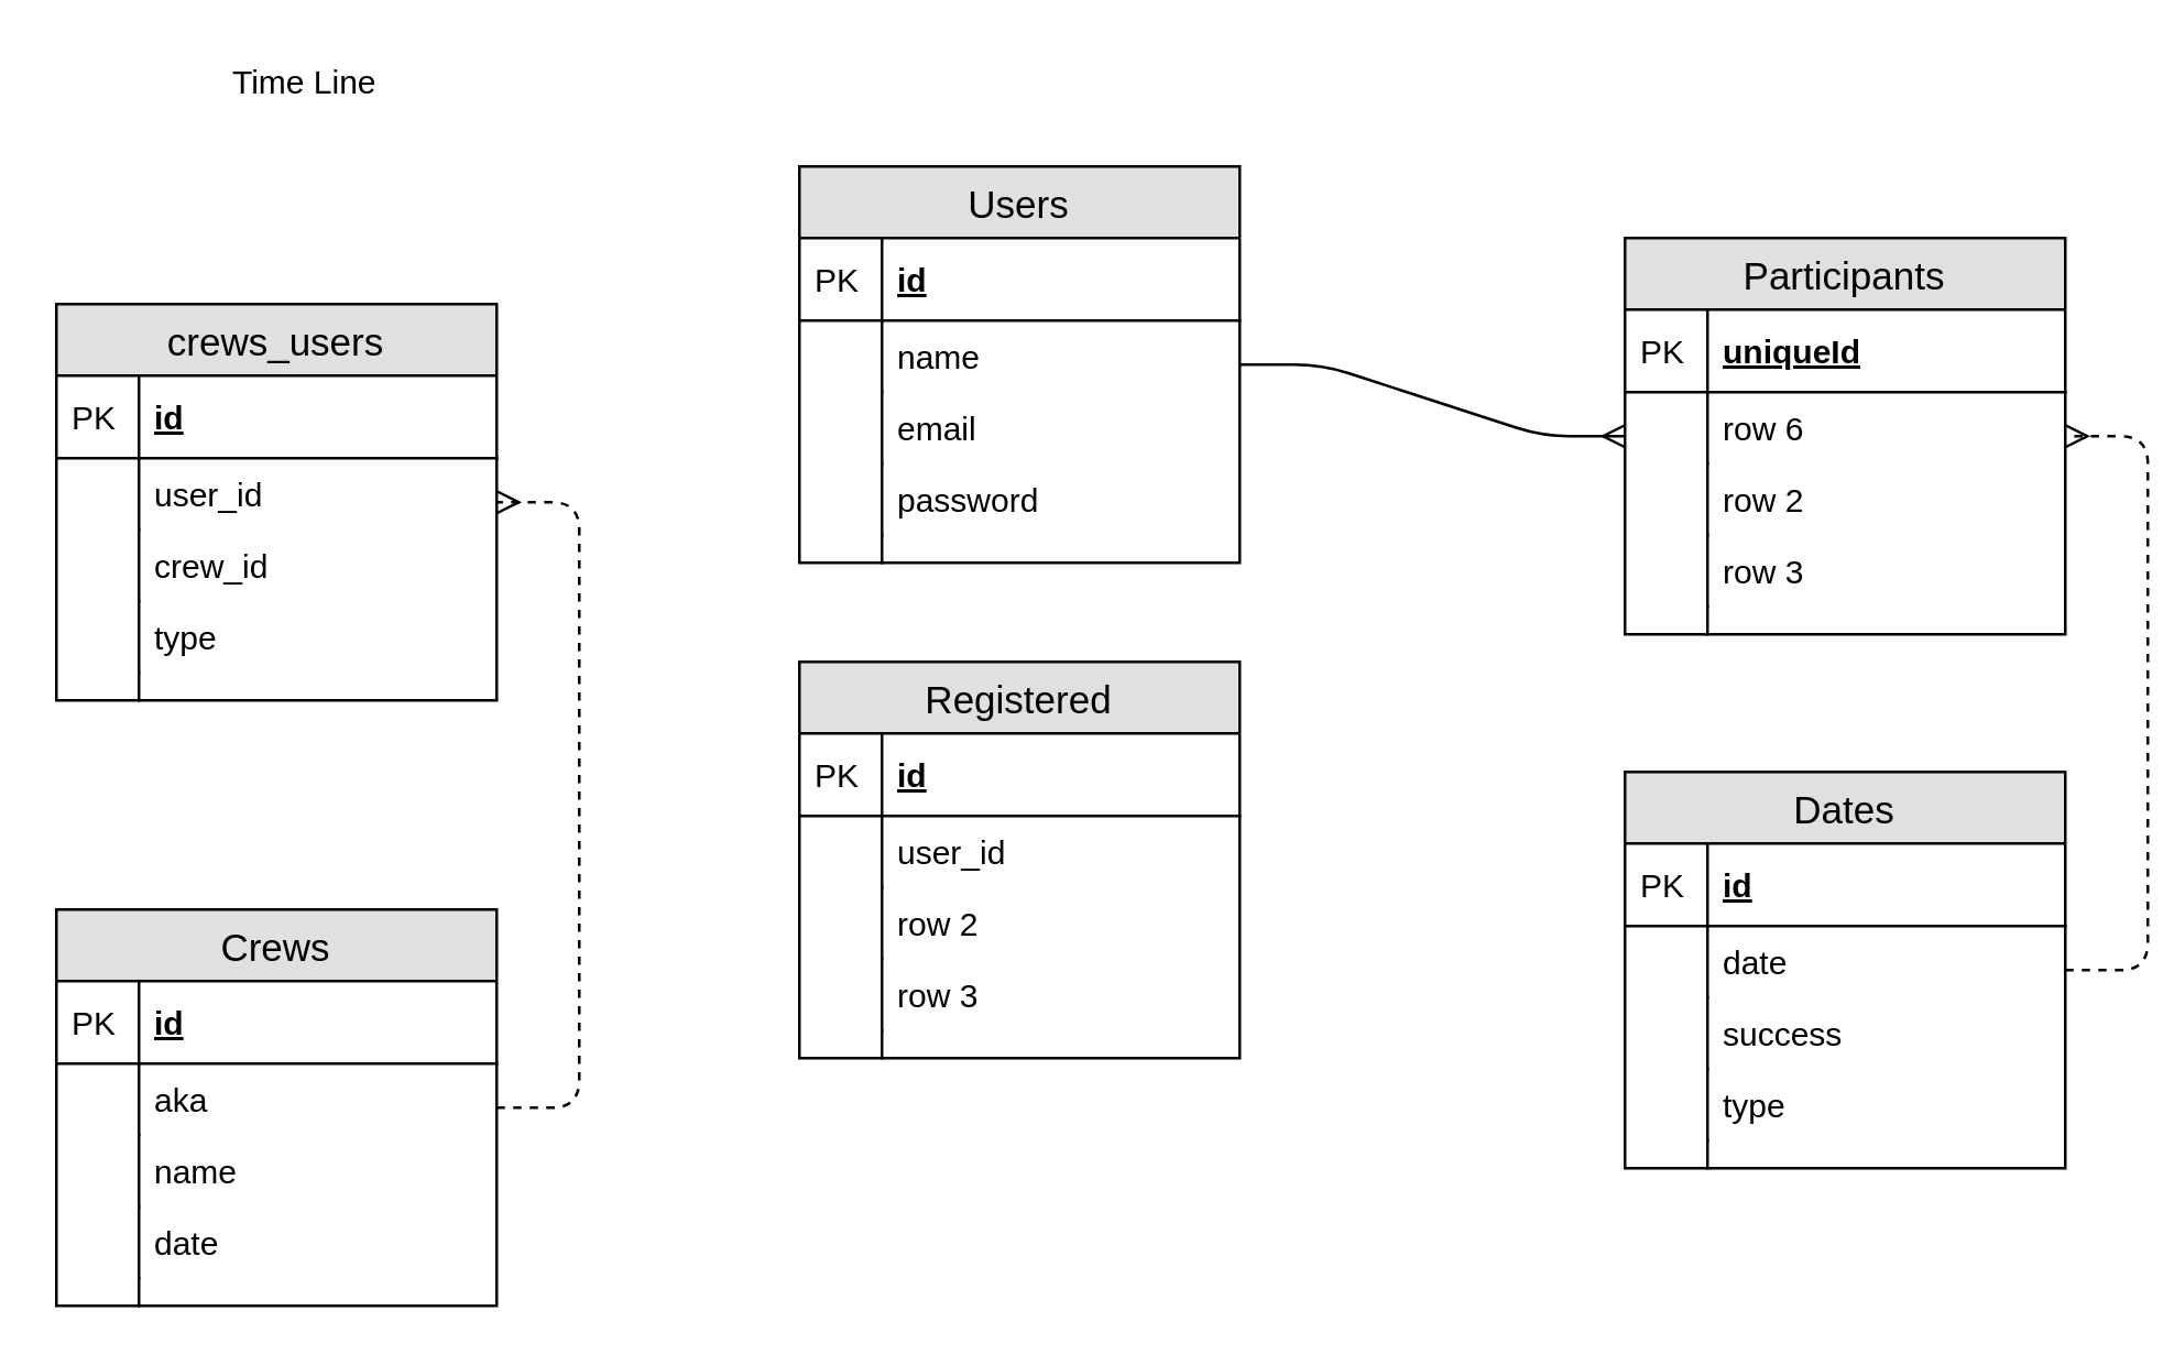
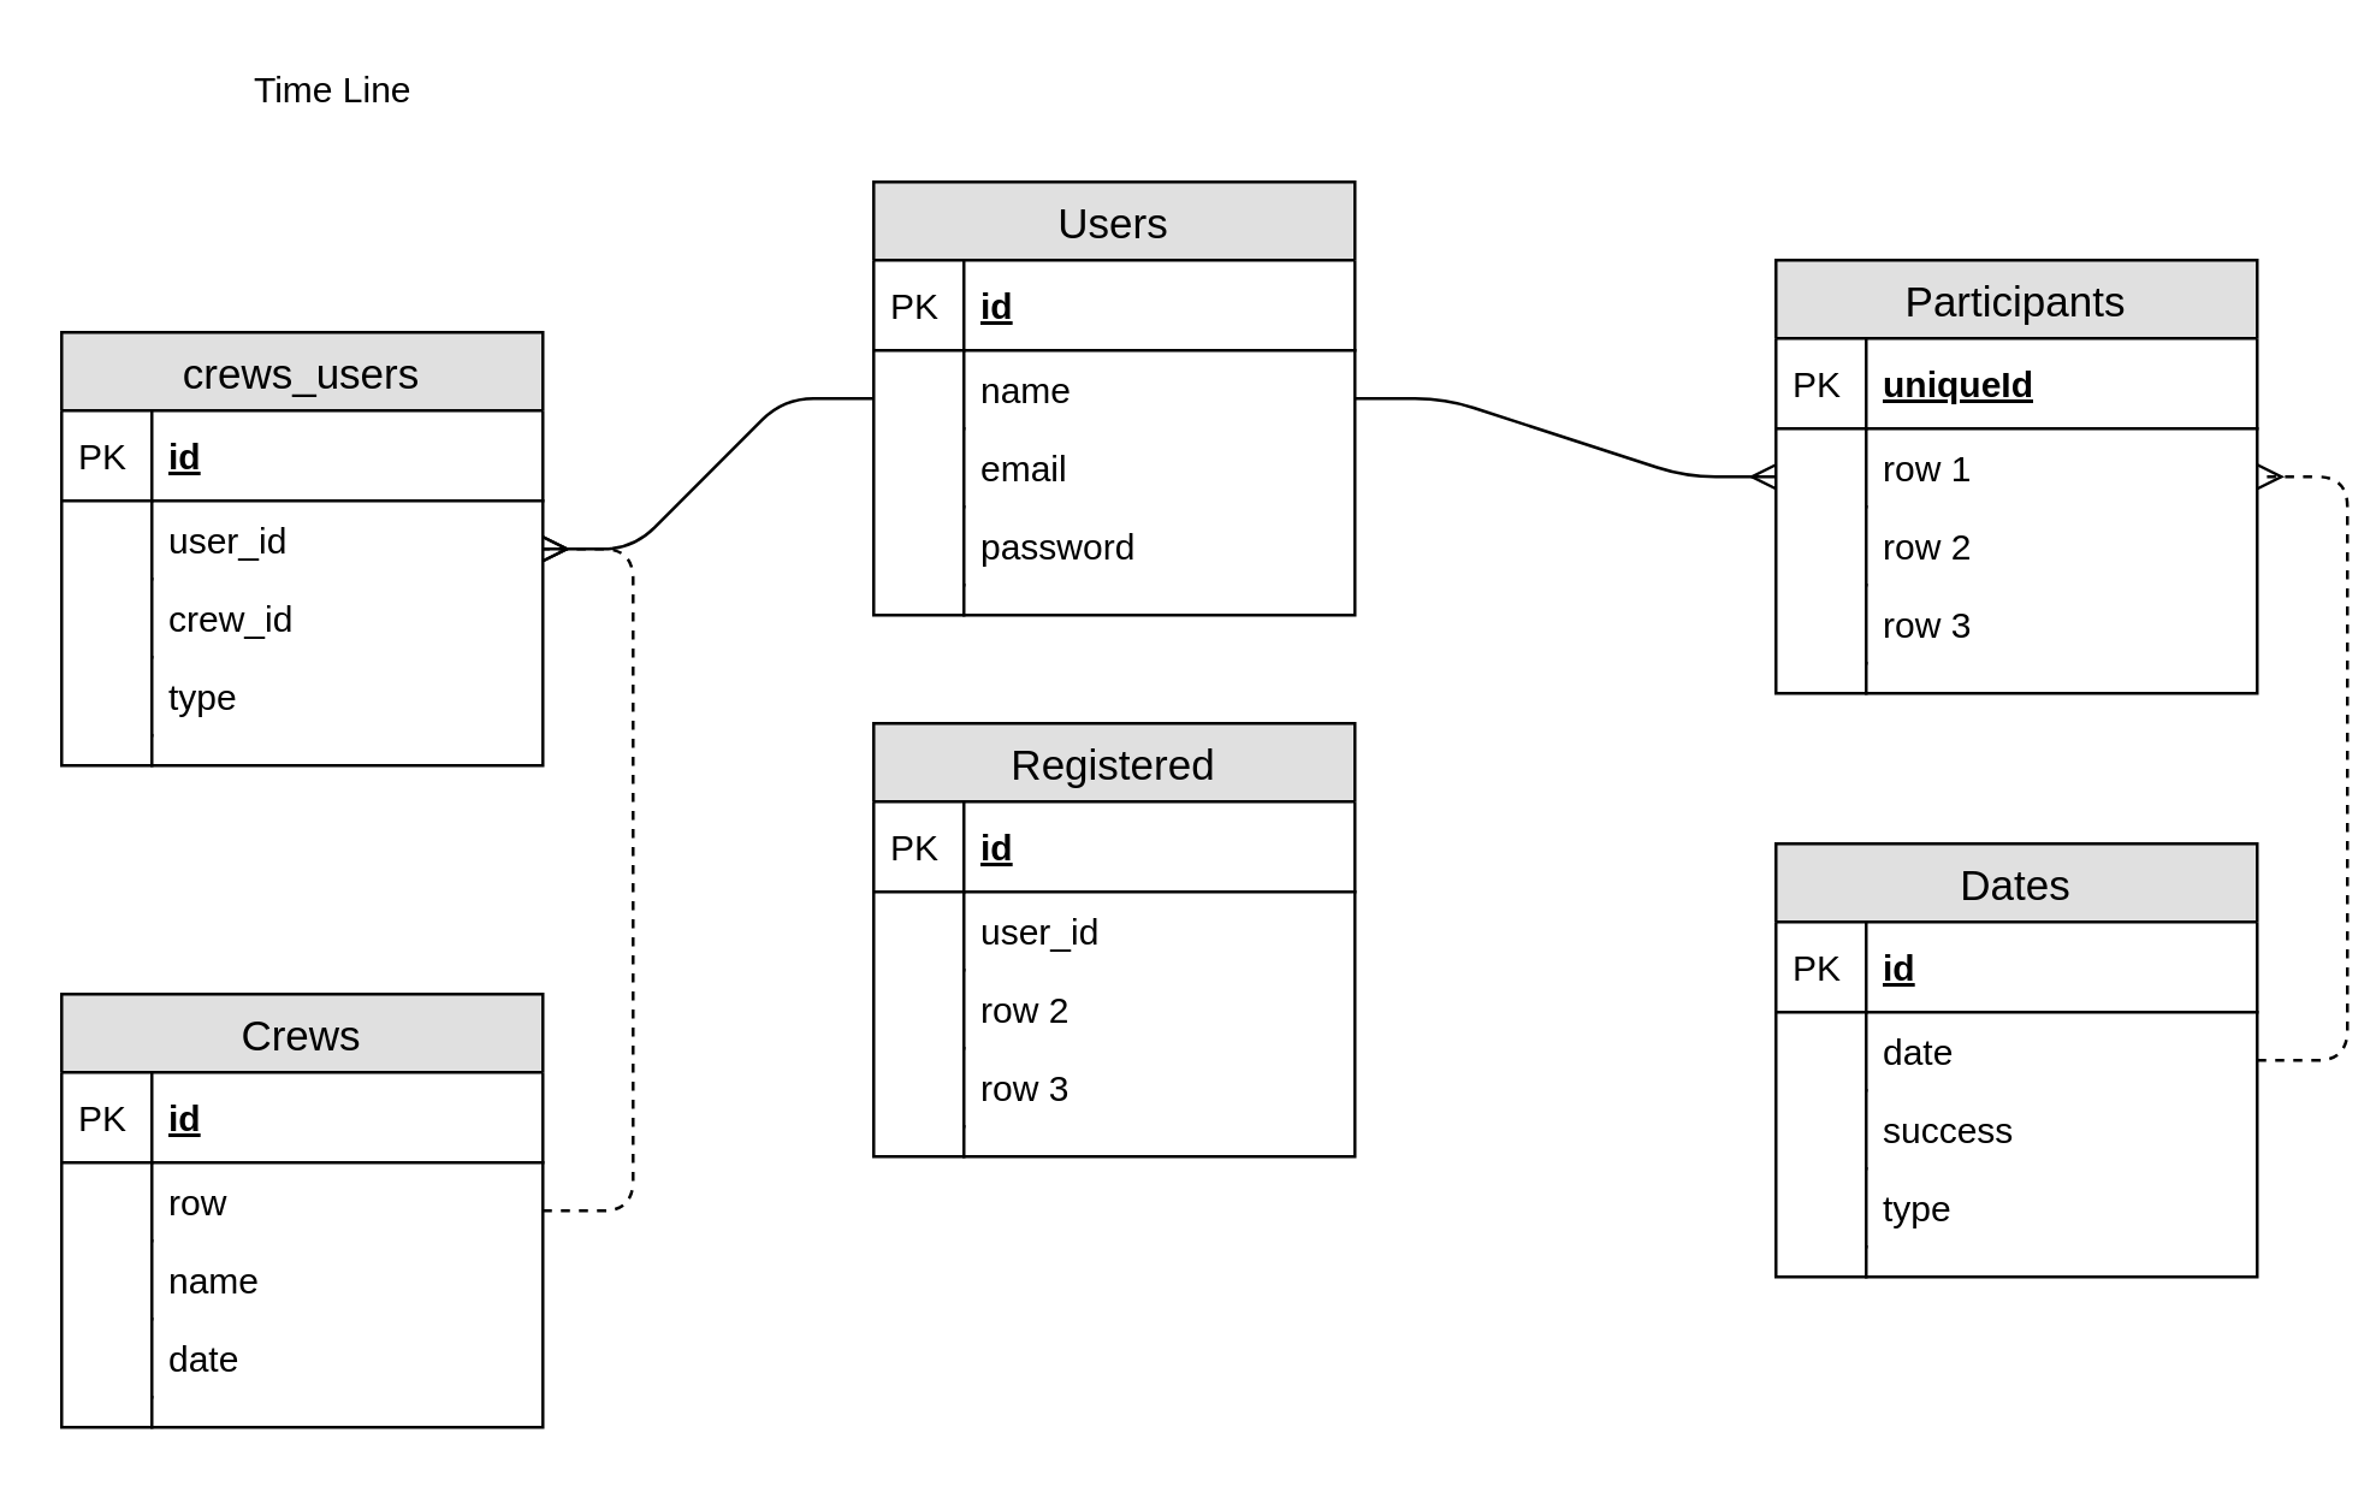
+ <mxCell id="37" value="" style="edgeStyle=entityRelationEdgeStyle;fontSize=12;html=1;endArrow=ERmany;" edge="1" parent="1" source="3" target="38"><mxGeometry width="100" height="100" relative="1" as="geometry"><mxPoint x="40" y="500" as="sourcePoint" /><mxPoint x="140" y="400" as="targetPoint" /></mxGeometry></mxCell>
- <mxCell id="53" value="row 6" style="shape=partialRectangle;top=0;left=0;right=0;bottom=0;align=left;verticalAlign=top;fillColor=none;spacingLeft=34;spacingRight=4;overflow=hidden;rotatable=0;points=[[0,0.5],[1,0.5]];portConstraint=eastwest;dropTarget=0;fontSize=12;" vertex="1" parent="50"><mxGeometry y="56" width="160" height="26" as="geometry" /></mxCell>
+ <mxCell id="53" value="row 1" style="shape=partialRectangle;top=0;left=0;right=0;bottom=0;align=left;verticalAlign=top;fillColor=none;spacingLeft=34;spacingRight=4;overflow=hidden;rotatable=0;points=[[0,0.5],[1,0.5]];portConstraint=eastwest;dropTarget=0;fontSize=12;" vertex="1" parent="50"><mxGeometry y="56" width="160" height="26" as="geometry" /></mxCell>
- <mxCell id="28" value="aka" style="shape=partialRectangle;top=0;left=0;right=0;bottom=0;align=left;verticalAlign=top;fillColor=none;spacingLeft=34;spacingRight=4;overflow=hidden;rotatable=0;points=[[0,0.5],[1,0.5]];portConstraint=eastwest;dropTarget=0;fontSize=12;" vertex="1" parent="25"><mxGeometry y="56" width="160" height="26" as="geometry" /></mxCell>
+ <mxCell id="28" value="row" style="shape=partialRectangle;top=0;left=0;right=0;bottom=0;align=left;verticalAlign=top;fillColor=none;spacingLeft=34;spacingRight=4;overflow=hidden;rotatable=0;points=[[0,0.5],[1,0.5]];portConstraint=eastwest;dropTarget=0;fontSize=12;" vertex="1" parent="25"><mxGeometry y="56" width="160" height="26" as="geometry" /></mxCell>
